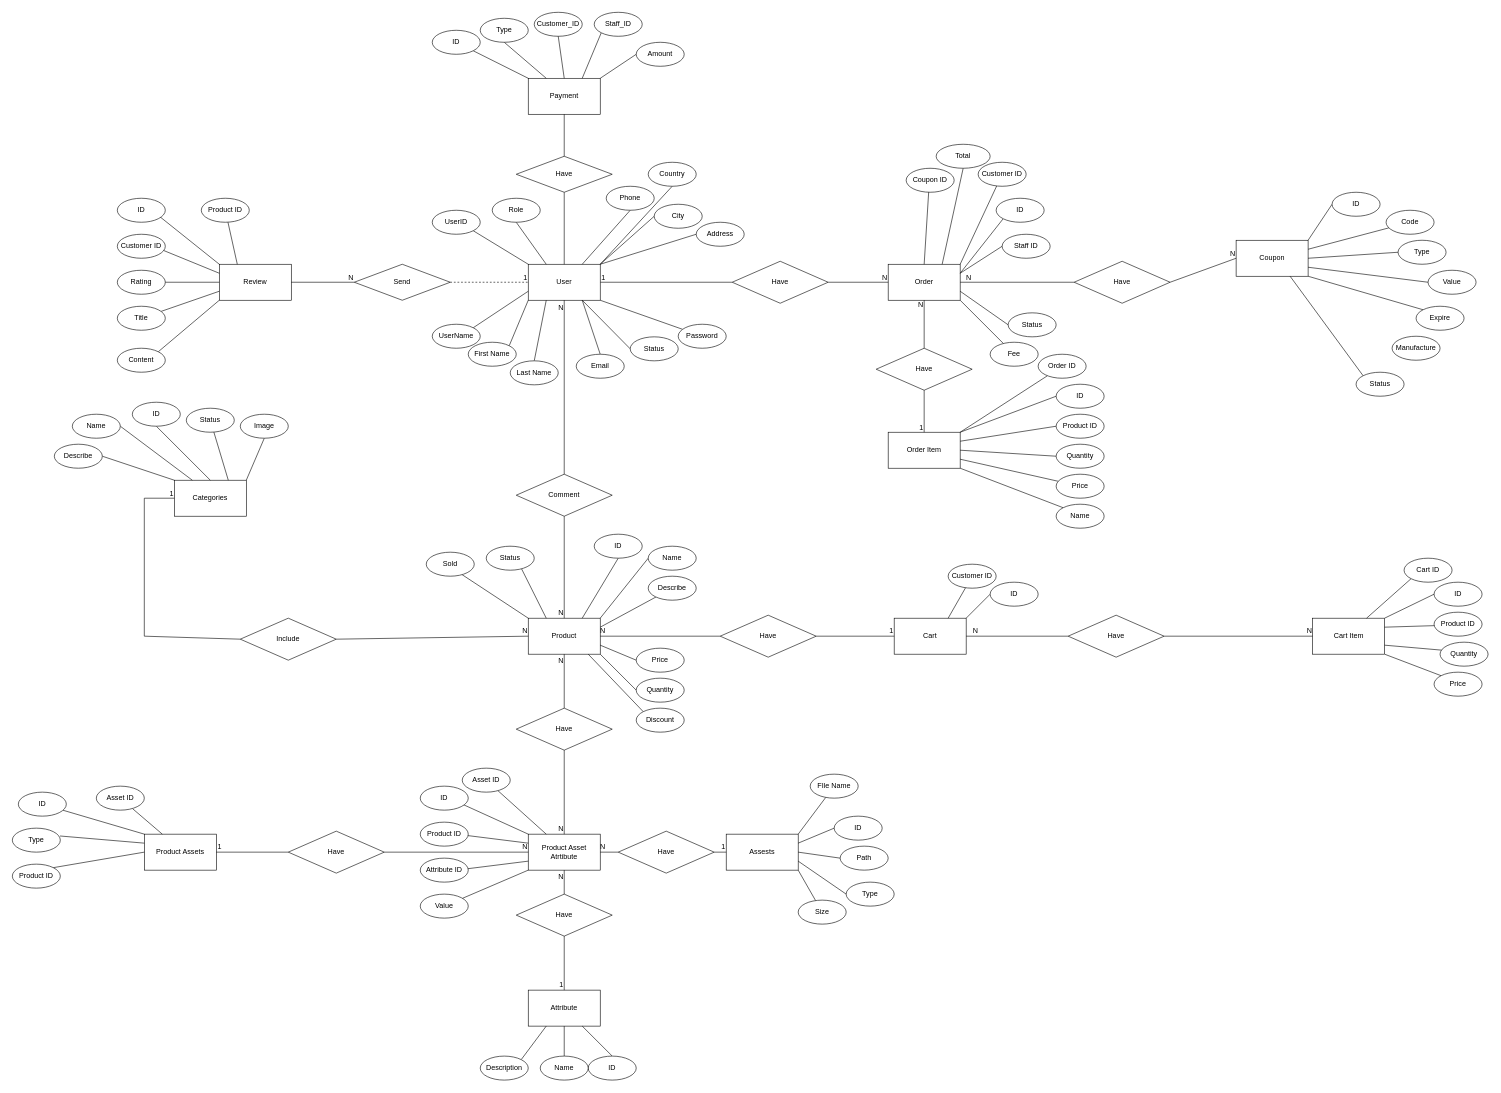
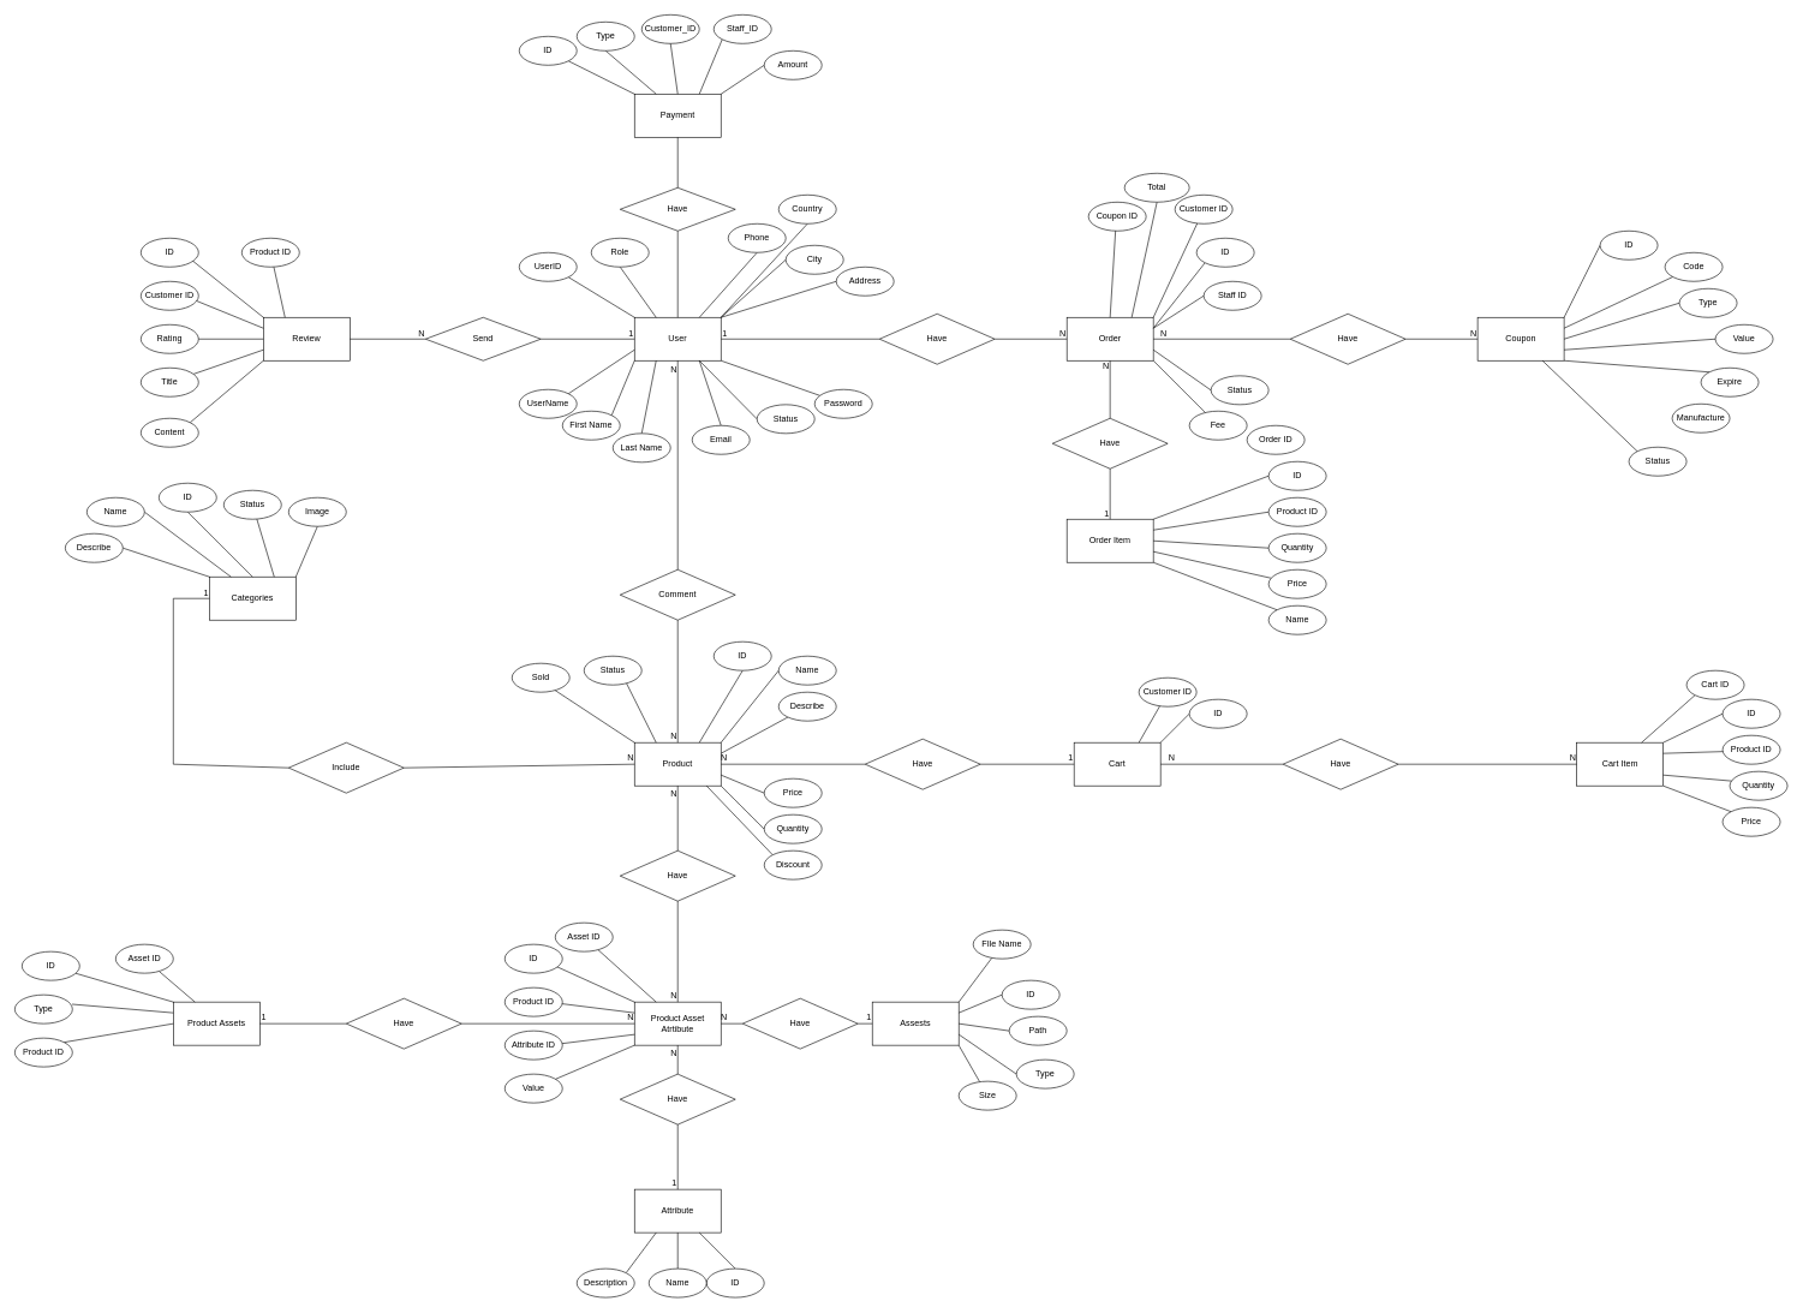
- <mxCell id="58" value="Coupon" style="rounded=0;whiteSpace=wrap;html=1;" parent="1" vertex="1"><mxGeometry x="2060" y="400" width="120" height="60" as="geometry" /></mxCell>
+ <mxCell id="58" value="Coupon" style="rounded=0;whiteSpace=wrap;html=1;" parent="1" vertex="1"><mxGeometry x="2050" y="440" width="120" height="60" as="geometry" /></mxCell>
- <mxCell id="175" value="" style="endArrow=none;html=1;rounded=0;exitX=1;exitY=0.5;exitDx=0;exitDy=0;entryX=0;entryY=0.5;entryDx=0;entryDy=0;dashed=1;" parent="1" source="164" target="6" edge="1"><mxGeometry relative="1" as="geometry"><mxPoint x="770" y="470" as="sourcePoint" /><mxPoint x="930" y="470" as="targetPoint" /></mxGeometry></mxCell>
+ <mxCell id="175" value="" style="endArrow=none;html=1;rounded=0;exitX=1;exitY=0.5;exitDx=0;exitDy=0;entryX=0;entryY=0.5;entryDx=0;entryDy=0;" parent="1" source="164" target="6" edge="1"><mxGeometry relative="1" as="geometry"><mxPoint x="770" y="470" as="sourcePoint" /><mxPoint x="930" y="470" as="targetPoint" /></mxGeometry></mxCell>
- <mxCell id="113" value="" style="endArrow=none;html=1;rounded=0;exitX=1;exitY=0;exitDx=0;exitDy=0;" parent="1" source="104" target="114" edge="1"><mxGeometry width="50" height="50" relative="1" as="geometry"><mxPoint x="1605" y="710" as="sourcePoint" /><mxPoint x="1595" y="670" as="targetPoint" /></mxGeometry></mxCell>
